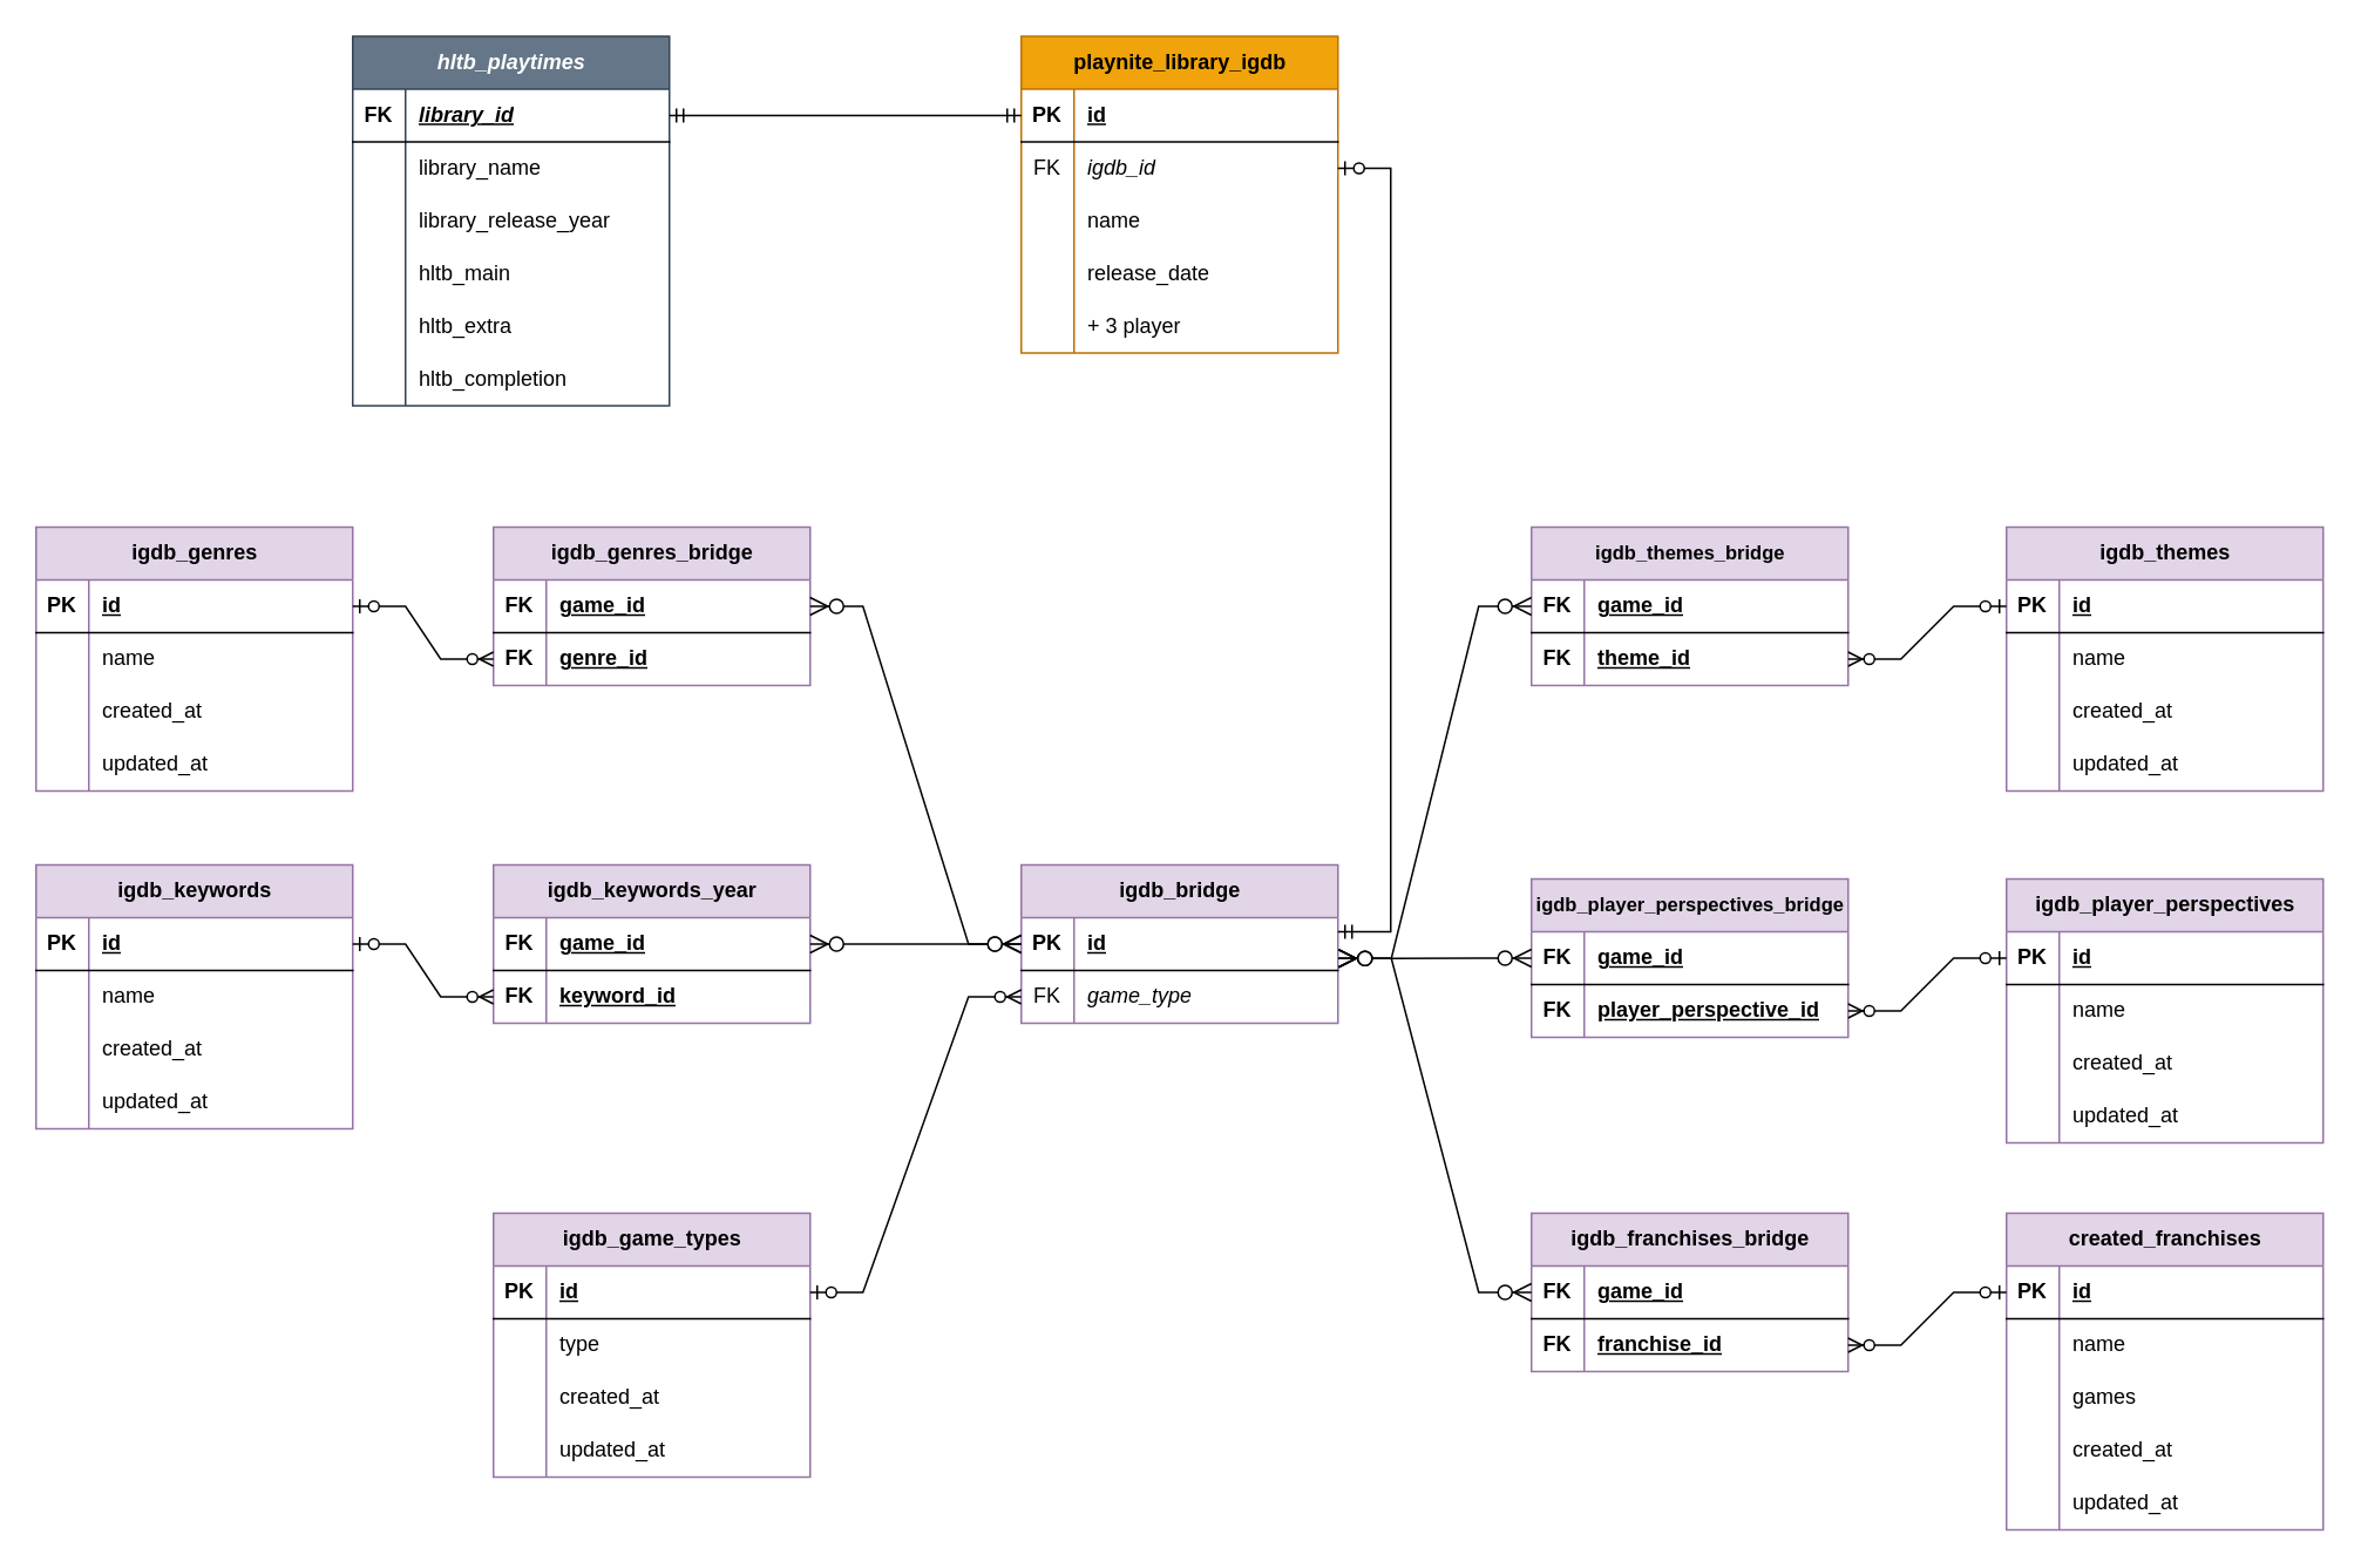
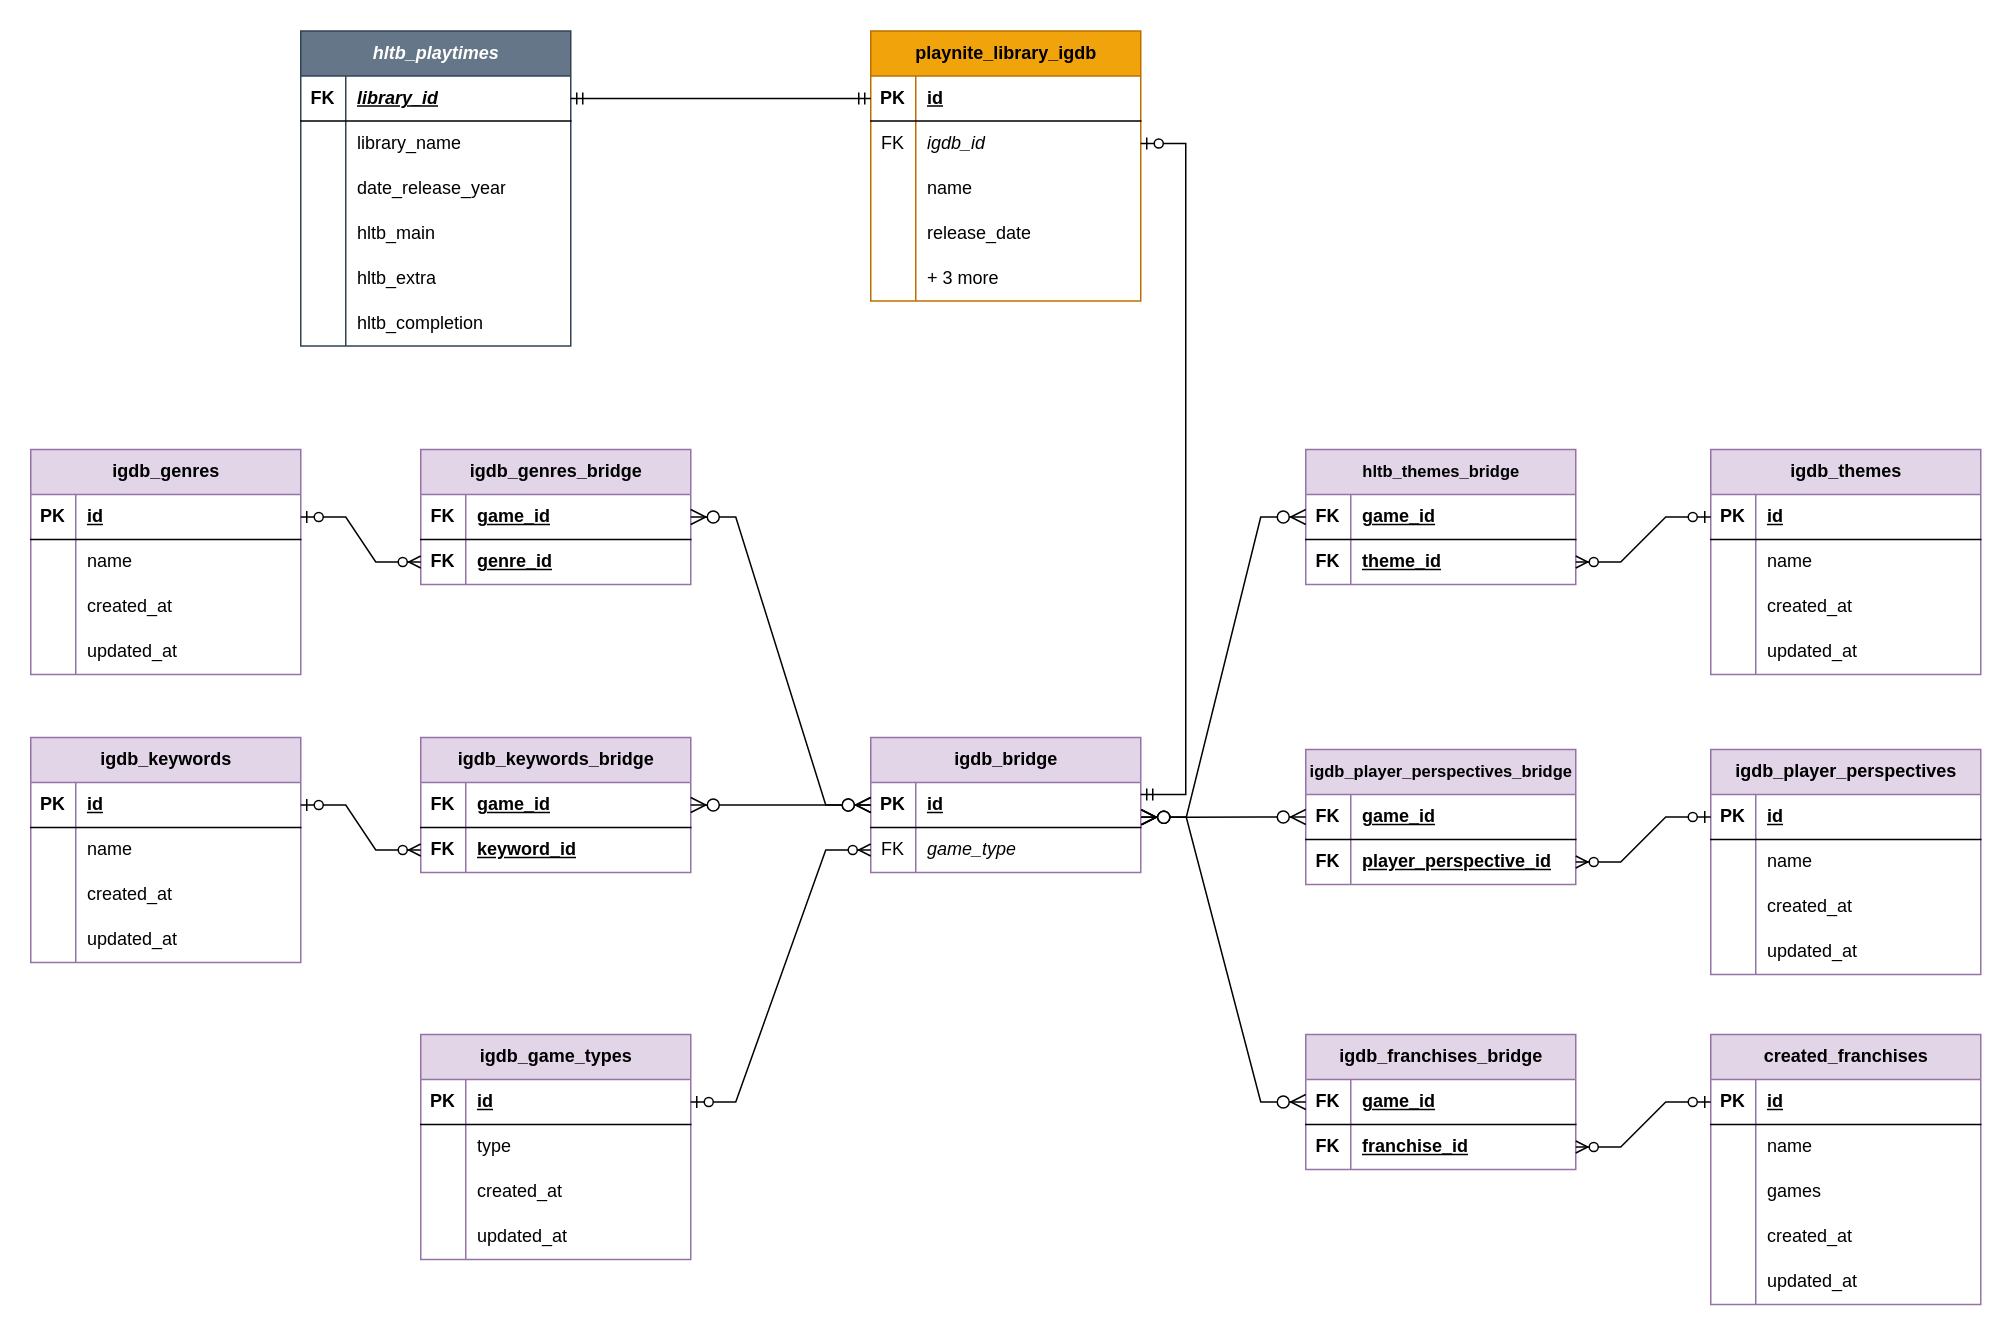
- <mxCell id="11" value="library_release_year" style="shape=partialRectangle;connectable=0;fillColor=none;top=0;left=0;bottom=0;right=0;align=left;spacingLeft=6;overflow=hidden;whiteSpace=wrap;html=1;" vertex="1" parent="9"><mxGeometry x="30" width="150" height="30" as="geometry"><mxRectangle width="150" height="30" as="alternateBounds" /></mxGeometry></mxCell>
+ <mxCell id="11" value="date_release_year" style="shape=partialRectangle;connectable=0;fillColor=none;top=0;left=0;bottom=0;right=0;align=left;spacingLeft=6;overflow=hidden;whiteSpace=wrap;html=1;" vertex="1" parent="9"><mxGeometry x="30" width="150" height="30" as="geometry"><mxRectangle width="150" height="30" as="alternateBounds" /></mxGeometry></mxCell>
- <mxCell id="36" value="+ 3 player" style="shape=partialRectangle;connectable=0;fillColor=none;top=0;left=0;bottom=0;right=0;align=left;spacingLeft=6;overflow=hidden;whiteSpace=wrap;html=1;" vertex="1" parent="34"><mxGeometry x="30" width="150" height="30" as="geometry"><mxRectangle width="150" height="30" as="alternateBounds" /></mxGeometry></mxCell>
+ <mxCell id="36" value="+ 3 more" style="shape=partialRectangle;connectable=0;fillColor=none;top=0;left=0;bottom=0;right=0;align=left;spacingLeft=6;overflow=hidden;whiteSpace=wrap;html=1;" vertex="1" parent="34"><mxGeometry x="30" width="150" height="30" as="geometry"><mxRectangle width="150" height="30" as="alternateBounds" /></mxGeometry></mxCell>
- <mxCell id="158" value="&lt;font style=&quot;font-size: 11px;&quot;&gt;igdb_themes_bridge&lt;/font&gt;" style="shape=table;startSize=30;container=1;collapsible=1;childLayout=tableLayout;fixedRows=1;rowLines=0;fontStyle=1;align=center;resizeLast=1;html=1;fillColor=light-dark(#E1D5E7,#9933FF);strokeColor=#9673a6;" vertex="1" parent="1"><mxGeometry x="870" y="299" width="180" height="90" as="geometry" /></mxCell>
+ <mxCell id="158" value="&lt;font style=&quot;font-size: 11px;&quot;&gt;hltb_themes_bridge&lt;/font&gt;" style="shape=table;startSize=30;container=1;collapsible=1;childLayout=tableLayout;fixedRows=1;rowLines=0;fontStyle=1;align=center;resizeLast=1;html=1;fillColor=light-dark(#E1D5E7,#9933FF);strokeColor=#9673a6;" vertex="1" parent="1"><mxGeometry x="870" y="299" width="180" height="90" as="geometry" /></mxCell>
- <mxCell id="136" value="igdb_keywords_year" style="shape=table;startSize=30;container=1;collapsible=1;childLayout=tableLayout;fixedRows=1;rowLines=0;fontStyle=1;align=center;resizeLast=1;html=1;fillColor=light-dark(#E1D5E7,#9933FF);strokeColor=#9673a6;" vertex="1" parent="1"><mxGeometry x="280" y="491" width="180" height="90" as="geometry" /></mxCell>
+ <mxCell id="136" value="igdb_keywords_bridge" style="shape=table;startSize=30;container=1;collapsible=1;childLayout=tableLayout;fixedRows=1;rowLines=0;fontStyle=1;align=center;resizeLast=1;html=1;fillColor=light-dark(#E1D5E7,#9933FF);strokeColor=#9673a6;" vertex="1" parent="1"><mxGeometry x="280" y="491" width="180" height="90" as="geometry" /></mxCell>
